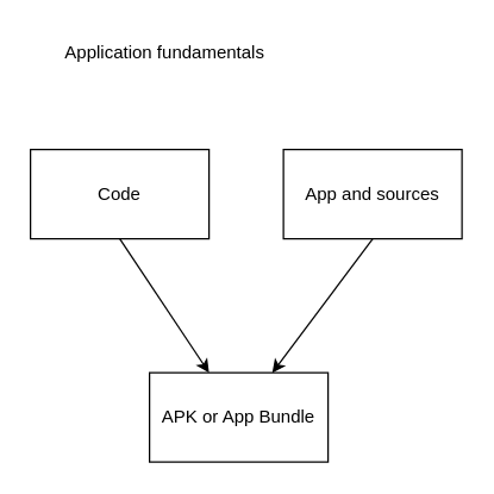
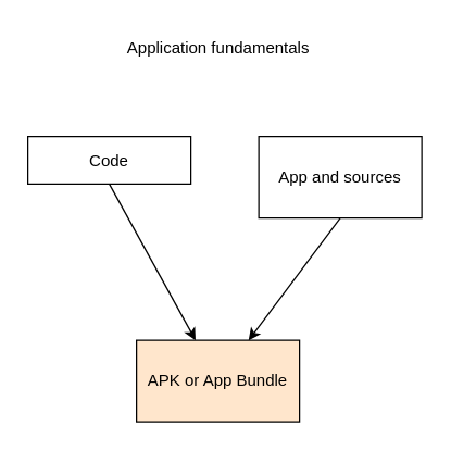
- <mxCell id="2" value="Application fundamentals" style="text;html=1;align=center;verticalAlign=middle;resizable=0;points=[];autosize=1;strokeColor=none;fillColor=none;" vertex="1" parent="1"><mxGeometry x="30" y="20" width="160" height="30" as="geometry" /></mxCell>
+ <mxCell id="2" value="Application fundamentals" style="text;html=1;align=center;verticalAlign=middle;resizable=0;points=[];autosize=1;strokeColor=none;fillColor=none;" vertex="1" parent="1"><mxGeometry x="80" y="20" width="160" height="30" as="geometry" /></mxCell>
- <mxCell id="3" value="Code" style="rounded=0;whiteSpace=wrap;html=1;" vertex="1" parent="1"><mxGeometry x="20" y="100" width="120" height="60" as="geometry" /></mxCell>
+ <mxCell id="3" value="Code" style="rounded=0;whiteSpace=wrap;html=1;" vertex="1" parent="1"><mxGeometry x="20" y="100" width="120" height="35" as="geometry" /></mxCell>
- <mxCell id="7" value="APK or App Bundle" style="rounded=0;whiteSpace=wrap;html=1;" vertex="1" parent="1"><mxGeometry x="100" y="250" width="120" height="60" as="geometry" /></mxCell>
+ <mxCell id="7" value="APK or App Bundle" style="rounded=0;whiteSpace=wrap;html=1;fillColor=#ffe6cc;" vertex="1" parent="1"><mxGeometry x="100" y="250" width="120" height="60" as="geometry" /></mxCell>
